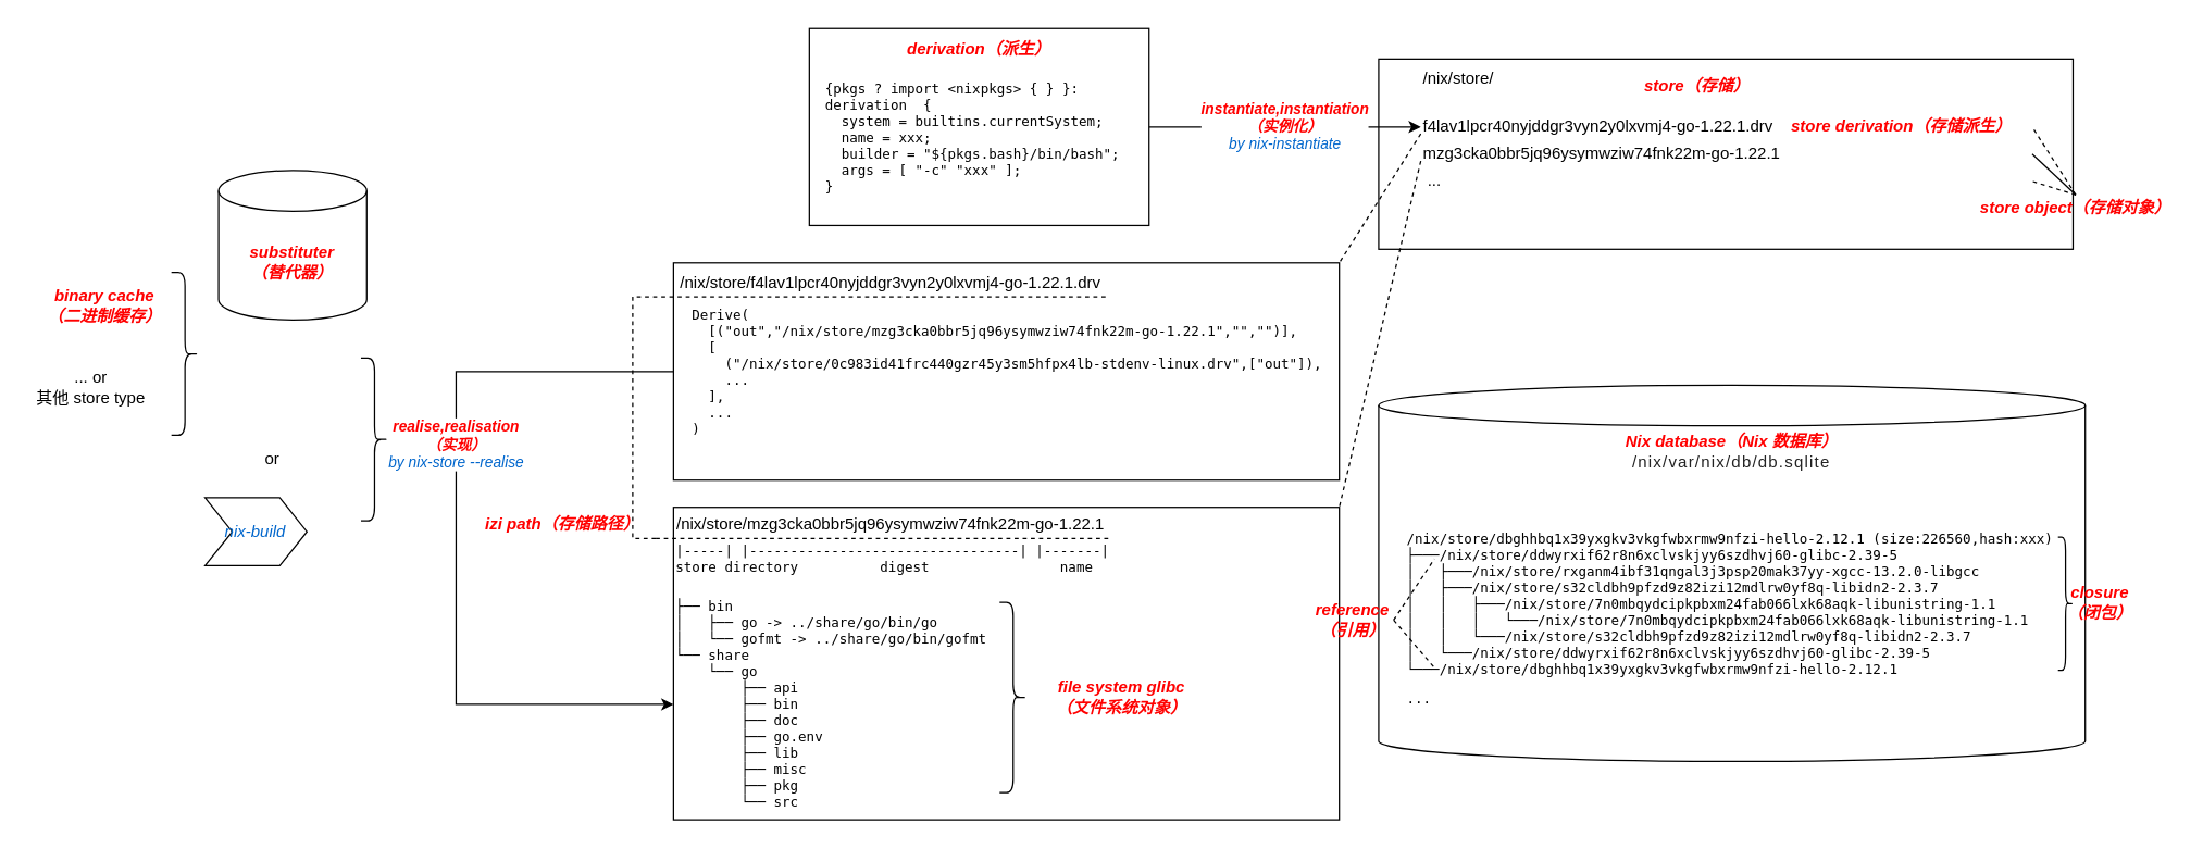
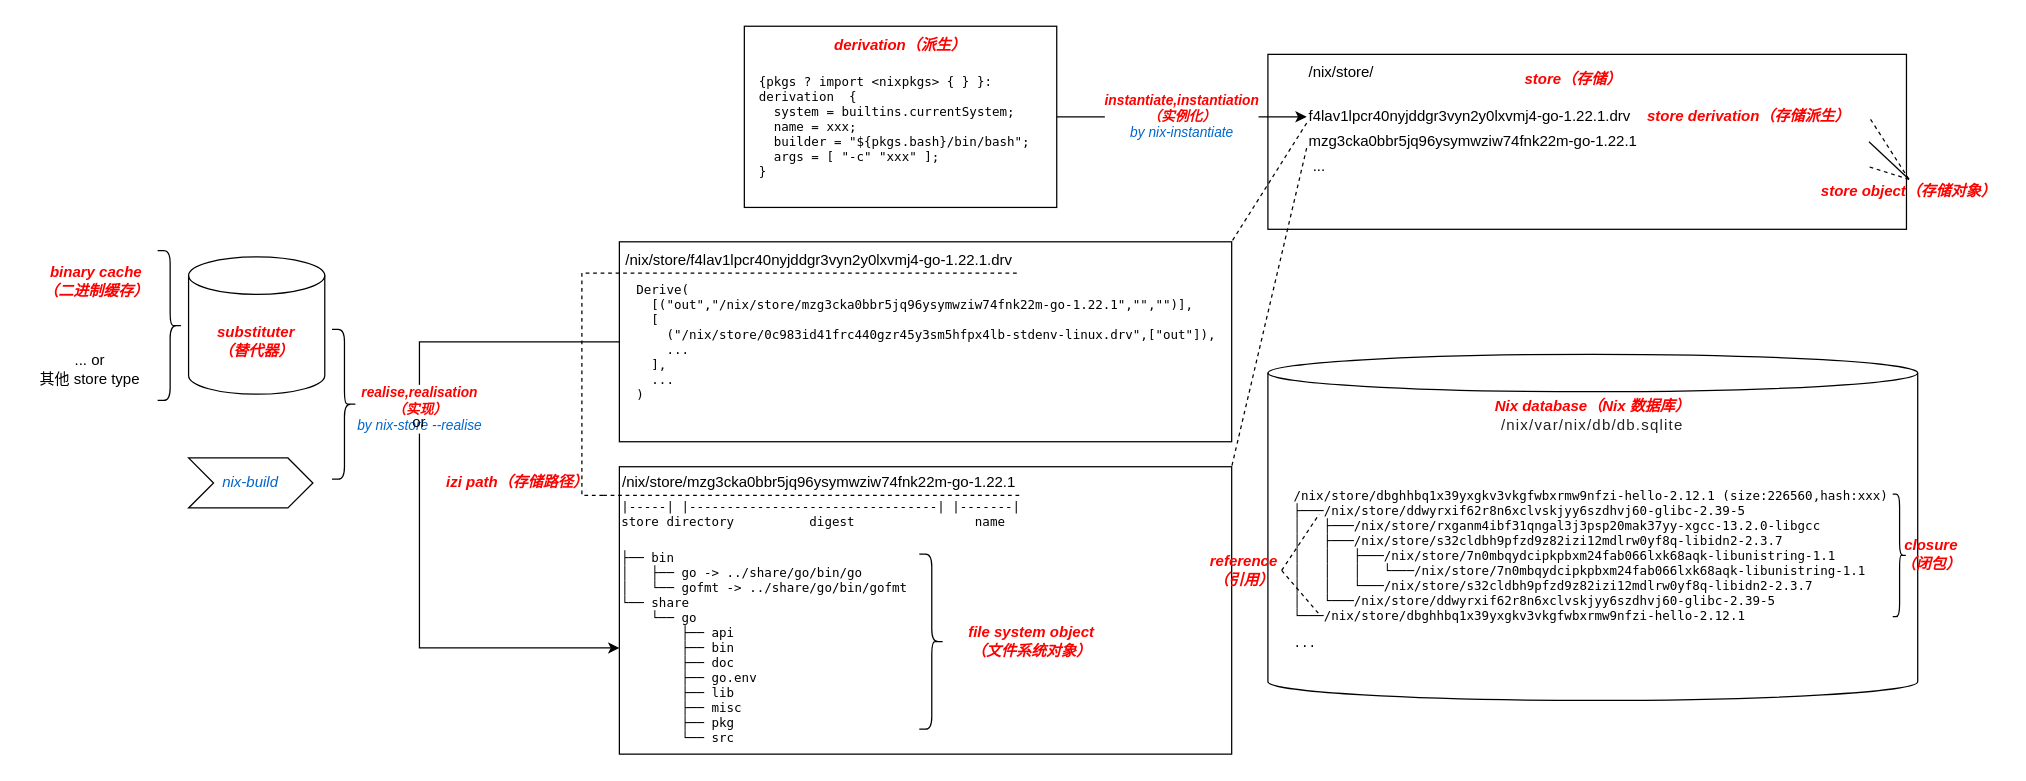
- <mxCell id="3" value="store（存储）" style="text;html=1;strokeColor=none;fillColor=none;align=center;verticalAlign=middle;whiteSpace=wrap;rounded=0;fontStyle=3;fontColor=#FF0000;" parent="1" vertex="1"><mxGeometry x="1208" y="53" width="81" height="20" as="geometry" /></mxCell>
+ <mxCell id="3" value="store（存储）" style="text;html=1;strokeColor=none;fillColor=none;align=center;verticalAlign=middle;whiteSpace=wrap;rounded=0;fontStyle=3;fontColor=#FF0000;" parent="1" vertex="1"><mxGeometry x="1218" y="53" width="81" height="20" as="geometry" /></mxCell>
- <mxCell id="23" value="&lt;i style=&quot;&quot;&gt;&lt;font style=&quot;&quot; color=&quot;#ff0000&quot;&gt;&lt;span style=&quot;font-size: 12px;&quot;&gt;&lt;b&gt;substituter&lt;br&gt;（替代器）&lt;/b&gt;&lt;/span&gt;&lt;br&gt;&lt;/font&gt;&lt;/i&gt;" style="shape=cylinder3;whiteSpace=wrap;html=1;boundedLbl=1;backgroundOutline=1;size=15;labelBackgroundColor=none;fontSize=10;fontColor=#000000;" parent="1" vertex="1"><mxGeometry x="160.25" y="125" width="109" height="110" as="geometry" /></mxCell>
+ <mxCell id="23" value="&lt;i style=&quot;&quot;&gt;&lt;font style=&quot;&quot; color=&quot;#ff0000&quot;&gt;&lt;span style=&quot;font-size: 12px;&quot;&gt;&lt;b&gt;substituter&lt;br&gt;（替代器）&lt;/b&gt;&lt;/span&gt;&lt;br&gt;&lt;/font&gt;&lt;/i&gt;" style="shape=cylinder3;whiteSpace=wrap;html=1;boundedLbl=1;backgroundOutline=1;size=15;labelBackgroundColor=none;fontSize=10;fontColor=#000000;" parent="1" vertex="1"><mxGeometry x="150.25" y="205" width="109" height="110" as="geometry" /></mxCell>
- <mxCell id="36" value="&lt;font&gt;&lt;span&gt;&lt;span&gt;... or &lt;br&gt;其他 store type&lt;/span&gt;&lt;/span&gt;&lt;/font&gt;" style="text;html=1;align=center;verticalAlign=middle;resizable=0;points=[];autosize=1;strokeColor=none;fillColor=none;fontStyle=0;fontColor=#000000;" parent="1" vertex="1"><mxGeometry x="15.5" y="265" width="100" height="40" as="geometry" /></mxCell>
+ <mxCell id="36" value="&lt;font&gt;&lt;span&gt;&lt;span&gt;... or &lt;br&gt;其他 store type&lt;/span&gt;&lt;/span&gt;&lt;/font&gt;" style="text;html=1;align=center;verticalAlign=middle;resizable=0;points=[];autosize=1;strokeColor=none;fillColor=none;fontStyle=0;fontColor=#000000;" parent="1" vertex="1"><mxGeometry x="20.5" y="275" width="100" height="40" as="geometry" /></mxCell>
- <mxCell id="24" value="&lt;font color=&quot;#000000&quot;&gt;or&lt;/font&gt;" style="text;html=1;strokeColor=none;fillColor=none;align=center;verticalAlign=middle;whiteSpace=wrap;rounded=0;labelBackgroundColor=none;fontSize=12;fontColor=#FF0000;" parent="1" vertex="1"><mxGeometry x="170" y="323" width="60" height="30" as="geometry" /></mxCell>
+ <mxCell id="24" value="&lt;font color=&quot;#000000&quot;&gt;or&lt;/font&gt;" style="text;html=1;strokeColor=none;fillColor=none;align=center;verticalAlign=middle;whiteSpace=wrap;rounded=0;labelBackgroundColor=none;fontSize=12;fontColor=#FF0000;" parent="1" vertex="1"><mxGeometry x="305" y="323" width="60" height="30" as="geometry" /></mxCell>
- <mxCell id="26" value="&lt;i&gt;&lt;font color=&quot;#0066cc&quot;&gt;nix-build&lt;/font&gt;&lt;/i&gt;" style="shape=step;perimeter=stepPerimeter;whiteSpace=wrap;html=1;fixedSize=1;labelBackgroundColor=none;fontSize=12;fontColor=#000000;" parent="1" vertex="1"><mxGeometry x="150.25" y="366" width="75" height="50" as="geometry" /></mxCell>
+ <mxCell id="26" value="&lt;i&gt;&lt;font color=&quot;#0066cc&quot;&gt;nix-build&lt;/font&gt;&lt;/i&gt;" style="shape=step;perimeter=stepPerimeter;whiteSpace=wrap;html=1;fixedSize=1;labelBackgroundColor=none;fontSize=12;fontColor=#000000;" parent="1" vertex="1"><mxGeometry x="150.25" y="366" width="99.5" height="40" as="geometry" /></mxCell>
- <mxCell id="32" value="&lt;font color=&quot;#ff0000&quot; style=&quot;font-size: 12px;&quot;&gt;&lt;b&gt;&lt;i&gt;file system glibc&lt;br&gt;（文件系统对象）&lt;/i&gt;&lt;/b&gt;&lt;/font&gt;" style="text;html=1;strokeColor=none;fillColor=none;align=center;verticalAlign=middle;whiteSpace=wrap;rounded=0;dashed=1;labelBackgroundColor=none;fontSize=10;fontColor=#000000;" parent="1" vertex="1"><mxGeometry x="755" y="498" width="140" height="30" as="geometry" /></mxCell>
+ <mxCell id="32" value="&lt;font color=&quot;#ff0000&quot; style=&quot;font-size: 12px;&quot;&gt;&lt;b&gt;&lt;i&gt;file system object&lt;br&gt;（文件系统对象）&lt;/i&gt;&lt;/b&gt;&lt;/font&gt;" style="text;html=1;strokeColor=none;fillColor=none;align=center;verticalAlign=middle;whiteSpace=wrap;rounded=0;dashed=1;labelBackgroundColor=none;fontSize=10;fontColor=#000000;" parent="1" vertex="1"><mxGeometry x="755" y="498" width="140" height="30" as="geometry" /></mxCell>
